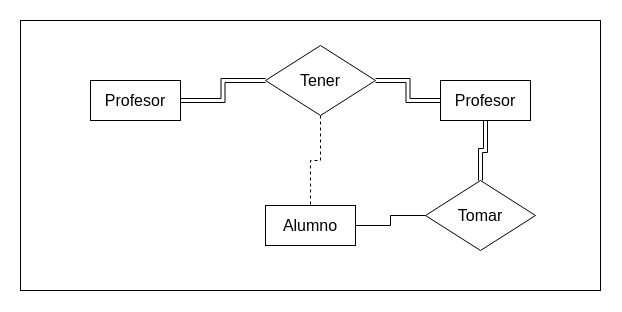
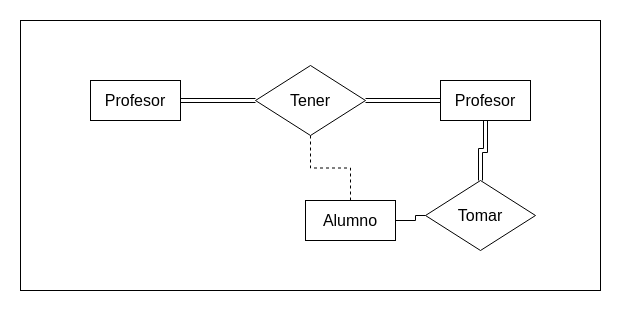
- <mxCell id="12" value="&lt;font style=&quot;font-size: 16px;&quot;&gt;Tener&lt;/font&gt;" style="rhombus;whiteSpace=wrap;html=1;" vertex="1" parent="1"><mxGeometry x="265" y="45" width="110" height="70" as="geometry" /></mxCell>
+ <mxCell id="12" value="&lt;font style=&quot;font-size: 16px;&quot;&gt;Tener&lt;/font&gt;" style="rhombus;whiteSpace=wrap;html=1;" vertex="1" parent="1"><mxGeometry x="255" y="65" width="110" height="70" as="geometry" /></mxCell>
- <mxCell id="6" value="&lt;font style=&quot;font-size: 16px;&quot;&gt;Alumno&lt;/font&gt;" style="rounded=0;whiteSpace=wrap;html=1;" vertex="1" parent="1"><mxGeometry x="265" y="205" width="90" height="40" as="geometry" /></mxCell>
+ <mxCell id="6" value="&lt;font style=&quot;font-size: 16px;&quot;&gt;Alumno&lt;/font&gt;" style="rounded=0;whiteSpace=wrap;html=1;" vertex="1" parent="1"><mxGeometry x="305" y="200" width="90" height="40" as="geometry" /></mxCell>
